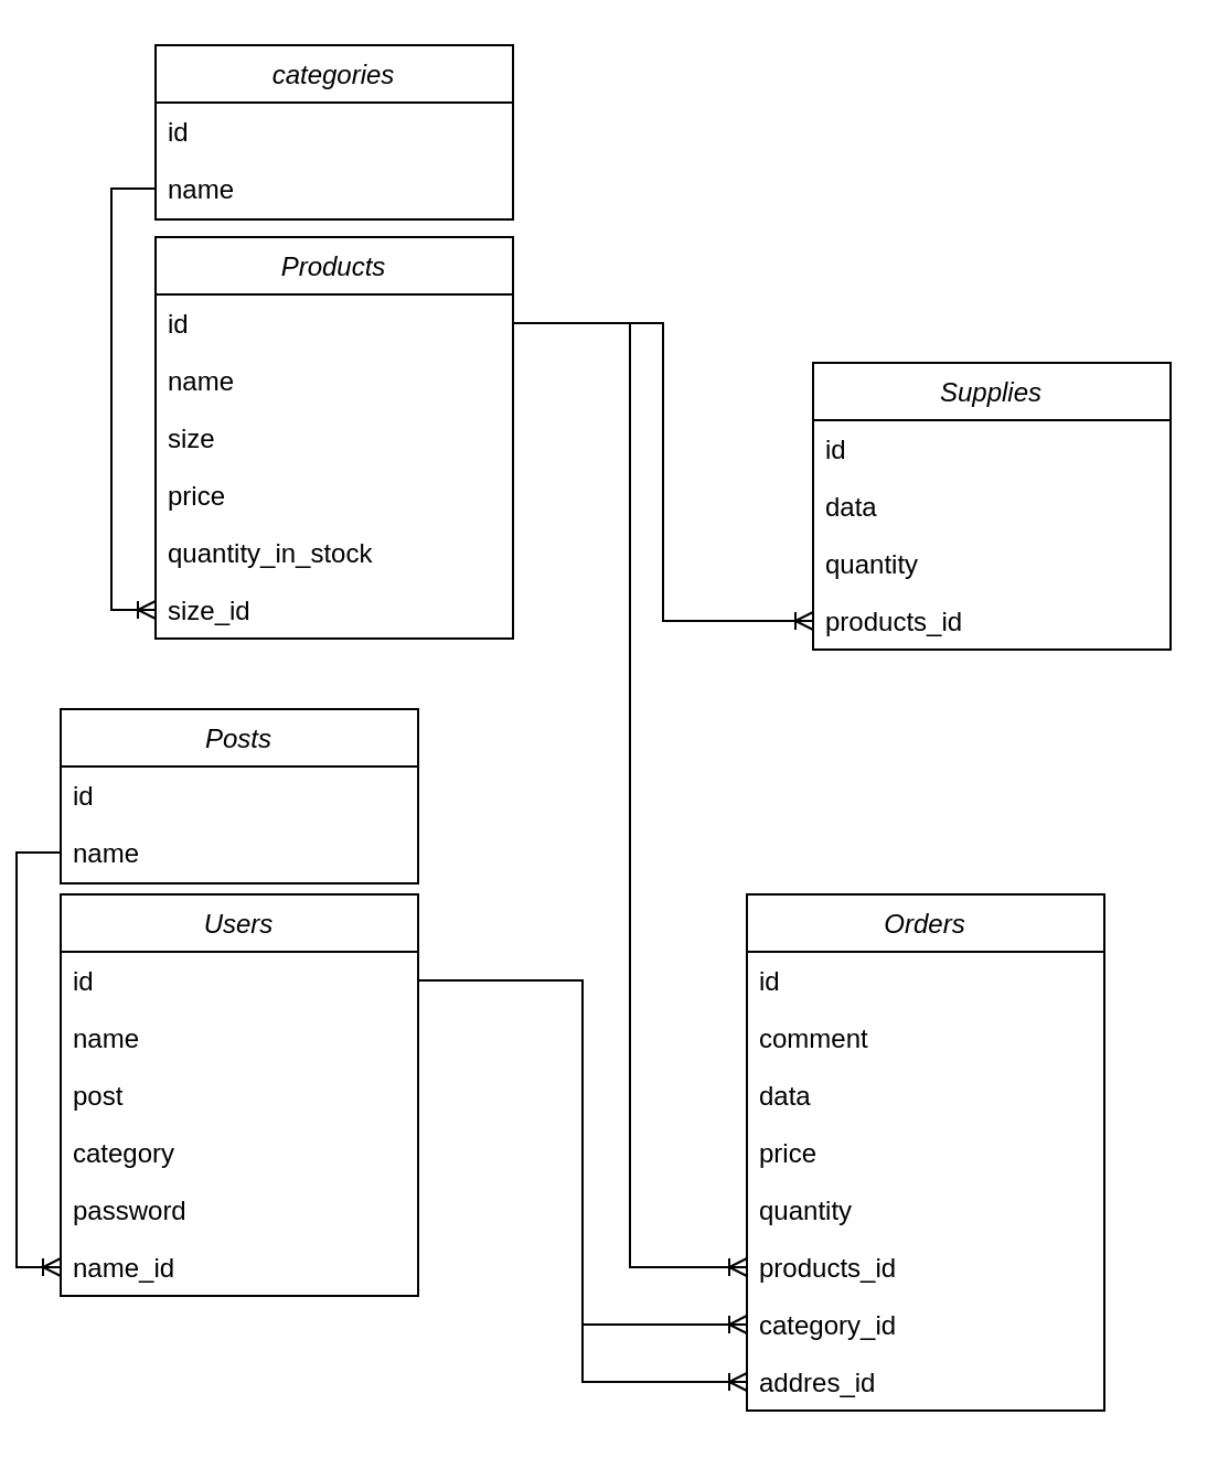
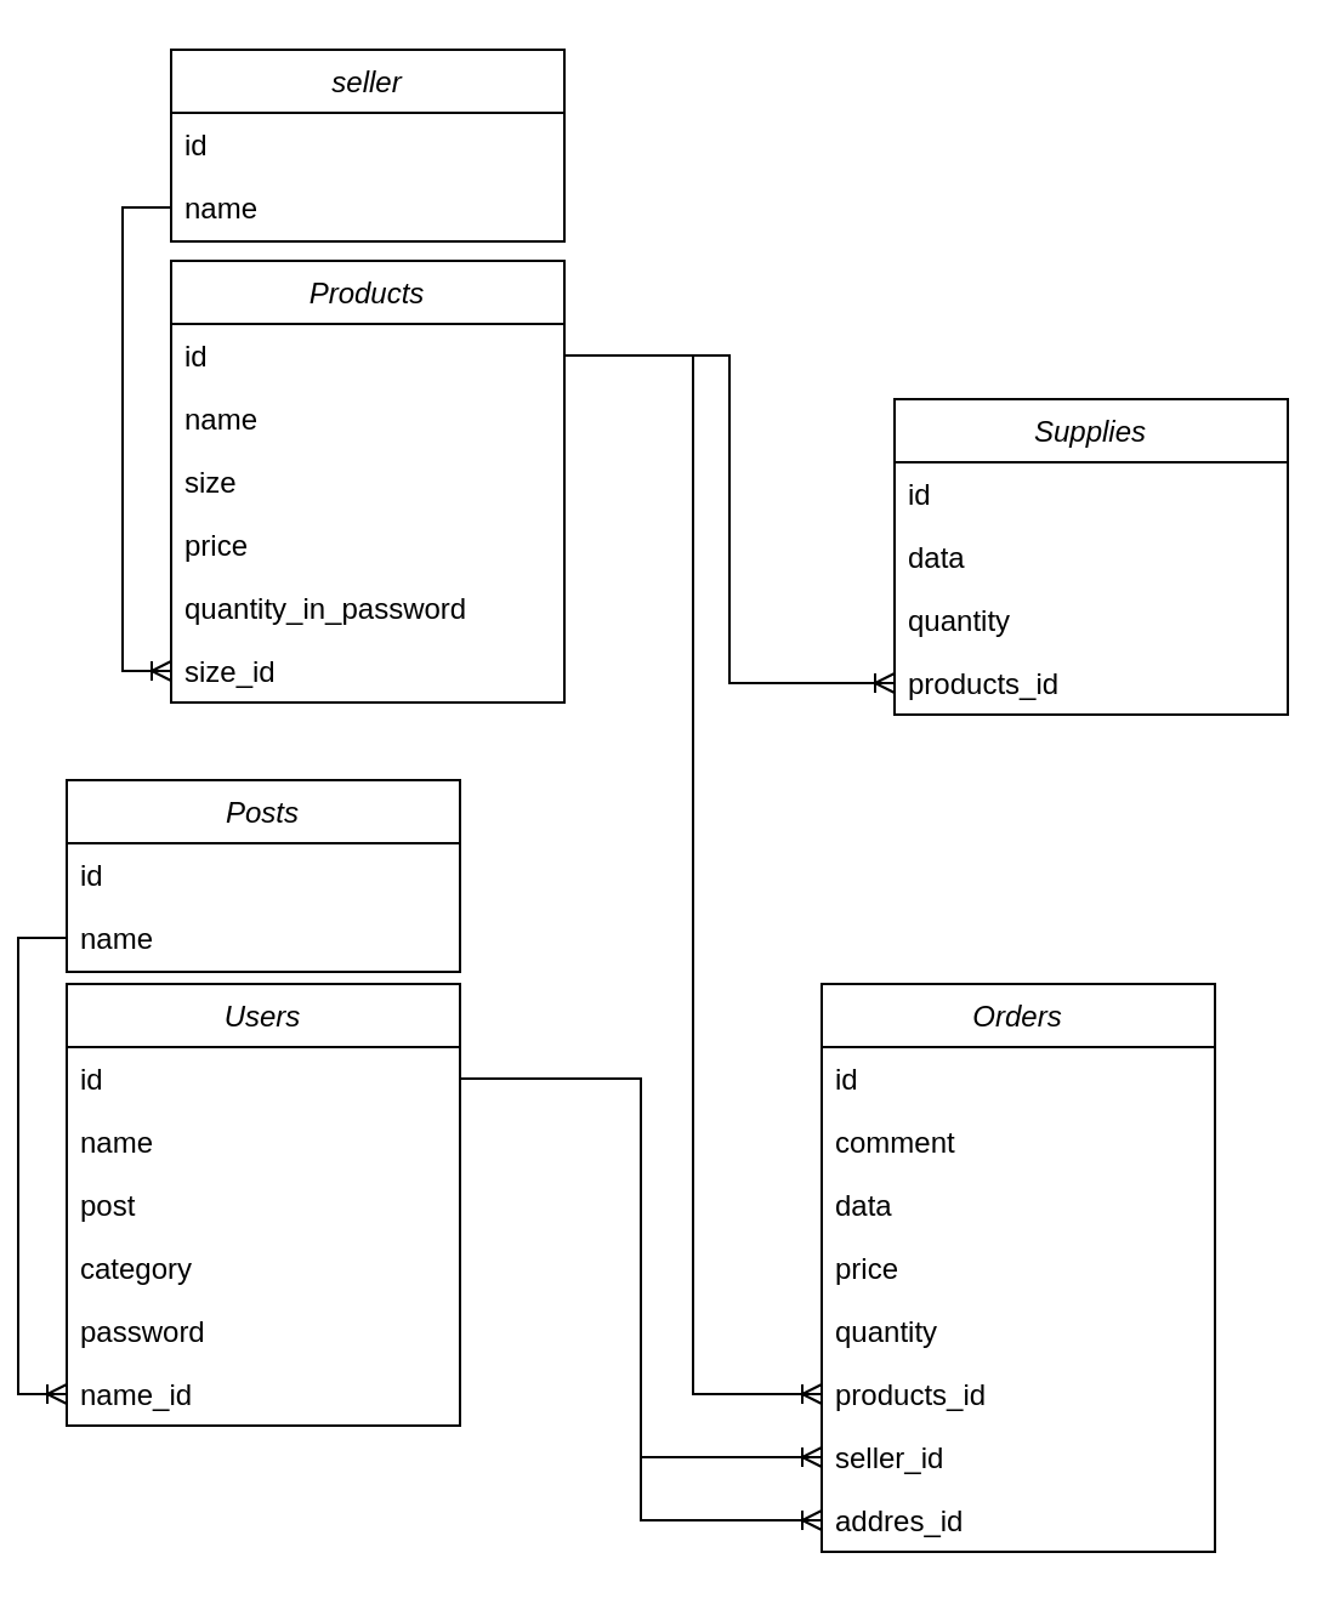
- <mxCell id="20" value="categories" style="swimlane;fontStyle=2;align=center;verticalAlign=top;childLayout=stackLayout;horizontal=1;startSize=26;horizontalStack=0;resizeParent=1;resizeLast=0;collapsible=1;marginBottom=0;rounded=0;shadow=0;strokeWidth=1;" parent="1" vertex="1"><mxGeometry x="63" y="20" width="162" height="79" as="geometry"><mxRectangle x="230" y="140" width="160" height="26" as="alternateBounds" /></mxGeometry></mxCell>
+ <mxCell id="20" value="seller" style="swimlane;fontStyle=2;align=center;verticalAlign=top;childLayout=stackLayout;horizontal=1;startSize=26;horizontalStack=0;resizeParent=1;resizeLast=0;collapsible=1;marginBottom=0;rounded=0;shadow=0;strokeWidth=1;" parent="1" vertex="1"><mxGeometry x="63" y="20" width="162" height="79" as="geometry"><mxRectangle x="230" y="140" width="160" height="26" as="alternateBounds" /></mxGeometry></mxCell>
- <mxCell id="18" value="quantity_in_stock" style="text;align=left;verticalAlign=top;spacingLeft=4;spacingRight=4;overflow=hidden;rotatable=0;points=[[0,0.5],[1,0.5]];portConstraint=eastwest;" parent="13" vertex="1"><mxGeometry y="130" width="162" height="26" as="geometry" /></mxCell>
+ <mxCell id="18" value="quantity_in_password" style="text;align=left;verticalAlign=top;spacingLeft=4;spacingRight=4;overflow=hidden;rotatable=0;points=[[0,0.5],[1,0.5]];portConstraint=eastwest;" parent="13" vertex="1"><mxGeometry y="130" width="162" height="26" as="geometry" /></mxCell>
- <mxCell id="37" value="category_id" style="text;align=left;verticalAlign=top;spacingLeft=4;spacingRight=4;overflow=hidden;rotatable=0;points=[[0,0.5],[1,0.5]];portConstraint=eastwest;" parent="30" vertex="1"><mxGeometry y="182" width="162" height="26" as="geometry" /></mxCell>
+ <mxCell id="37" value="seller_id" style="text;align=left;verticalAlign=top;spacingLeft=4;spacingRight=4;overflow=hidden;rotatable=0;points=[[0,0.5],[1,0.5]];portConstraint=eastwest;" parent="30" vertex="1"><mxGeometry y="182" width="162" height="26" as="geometry" /></mxCell>
